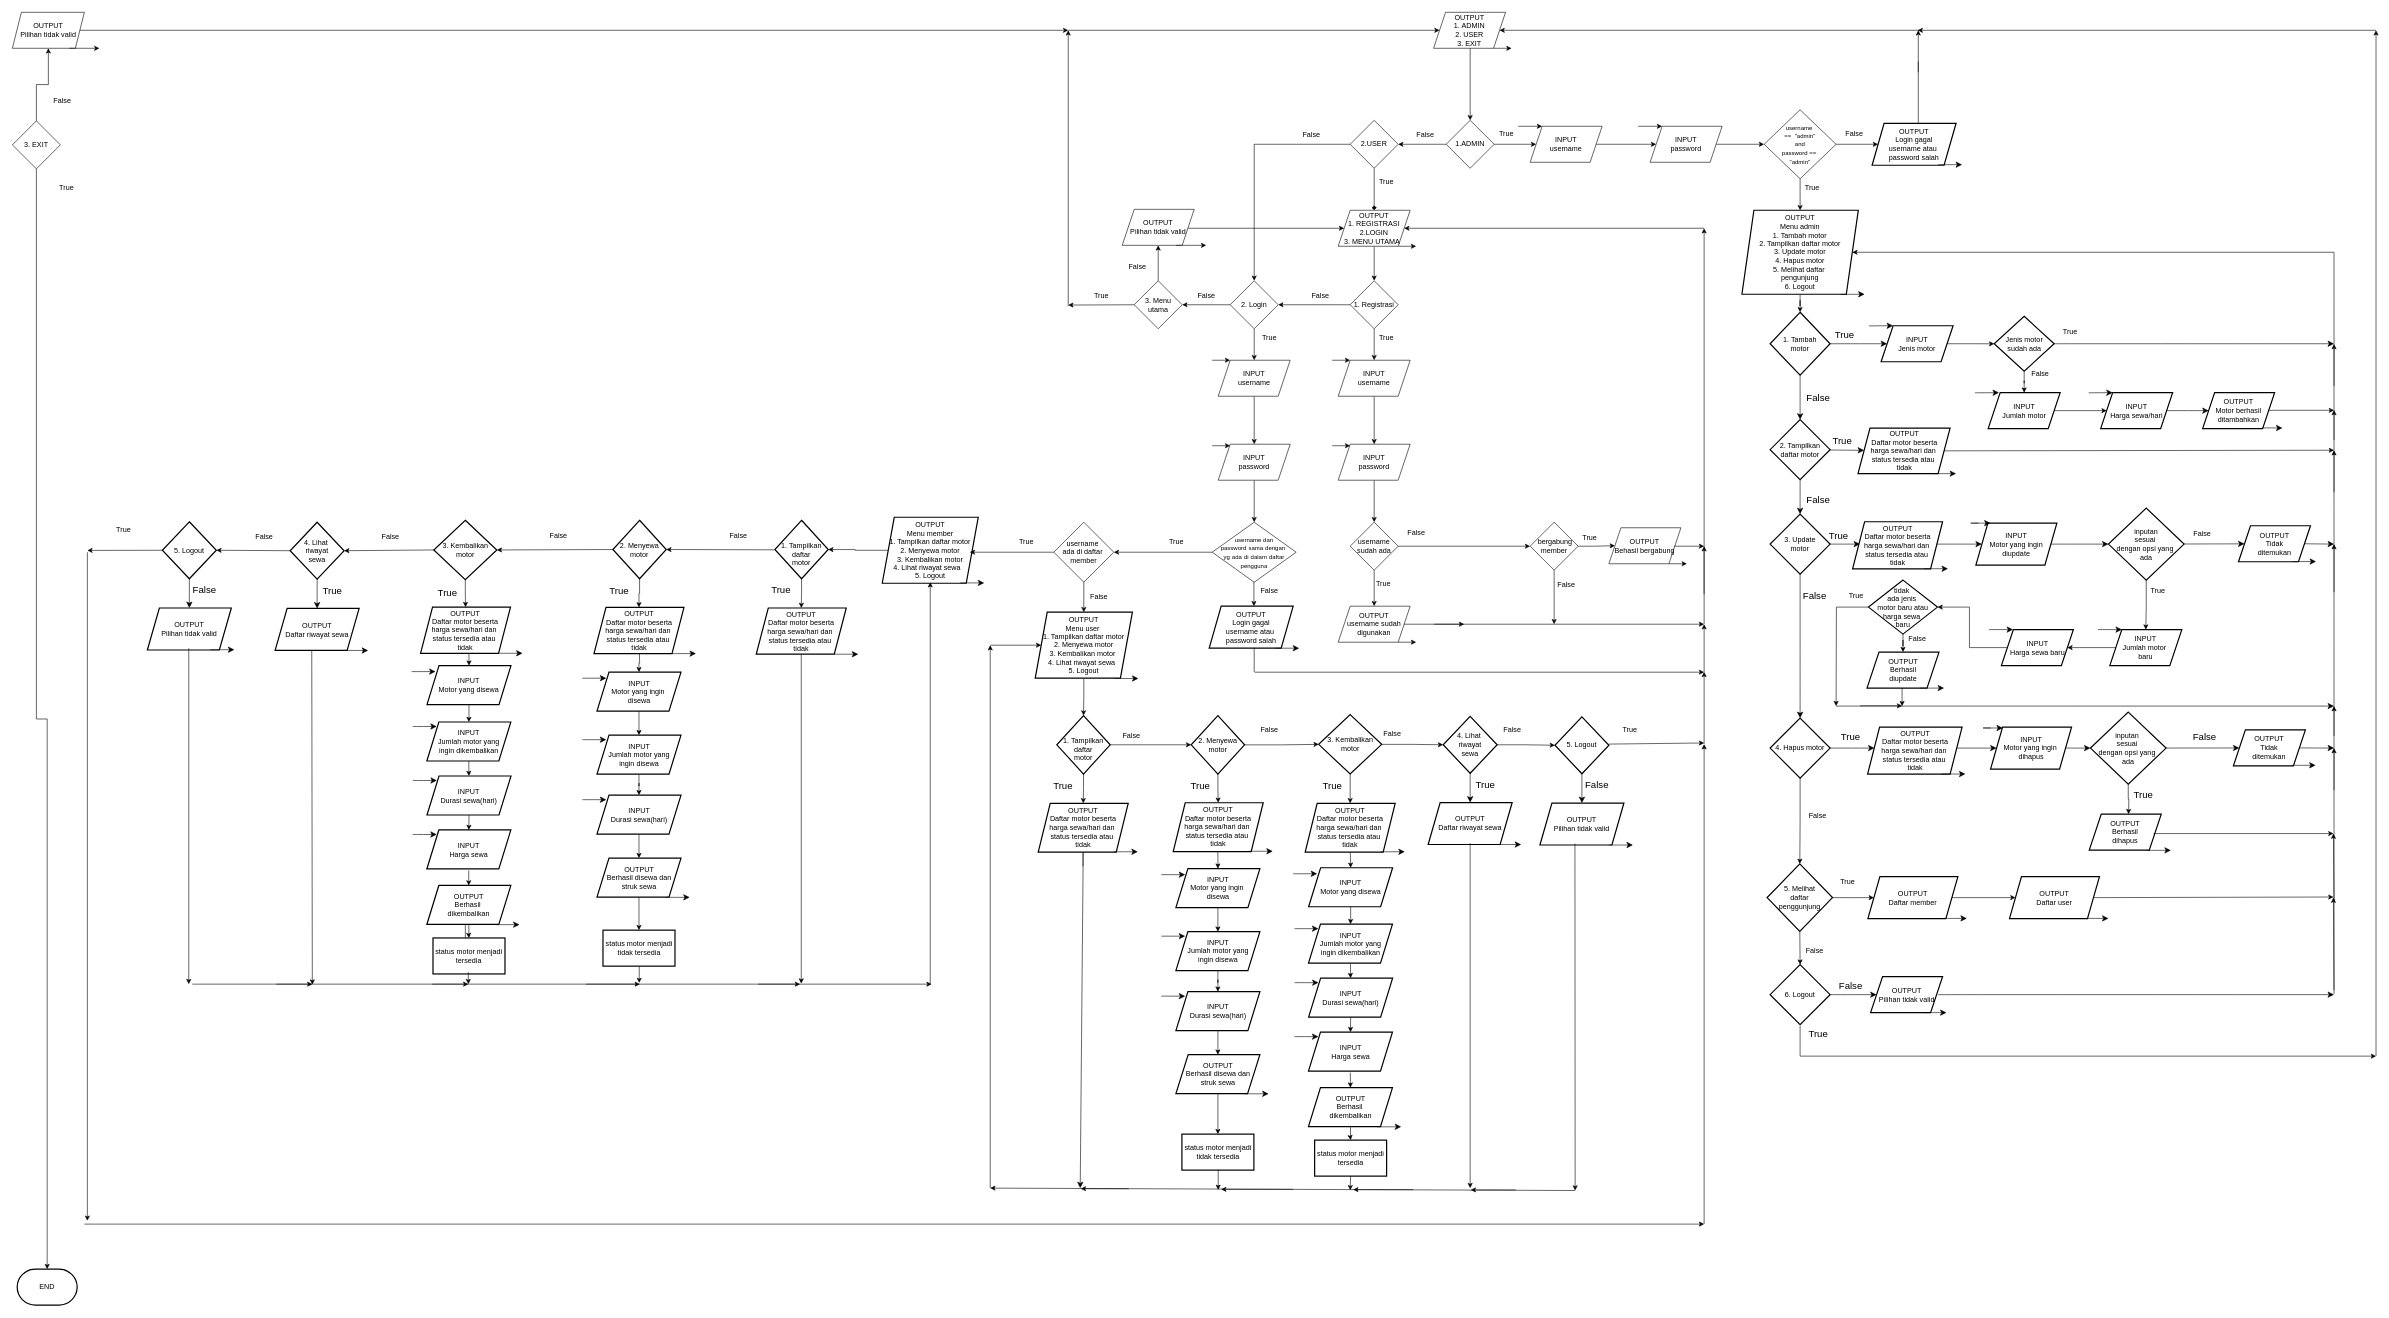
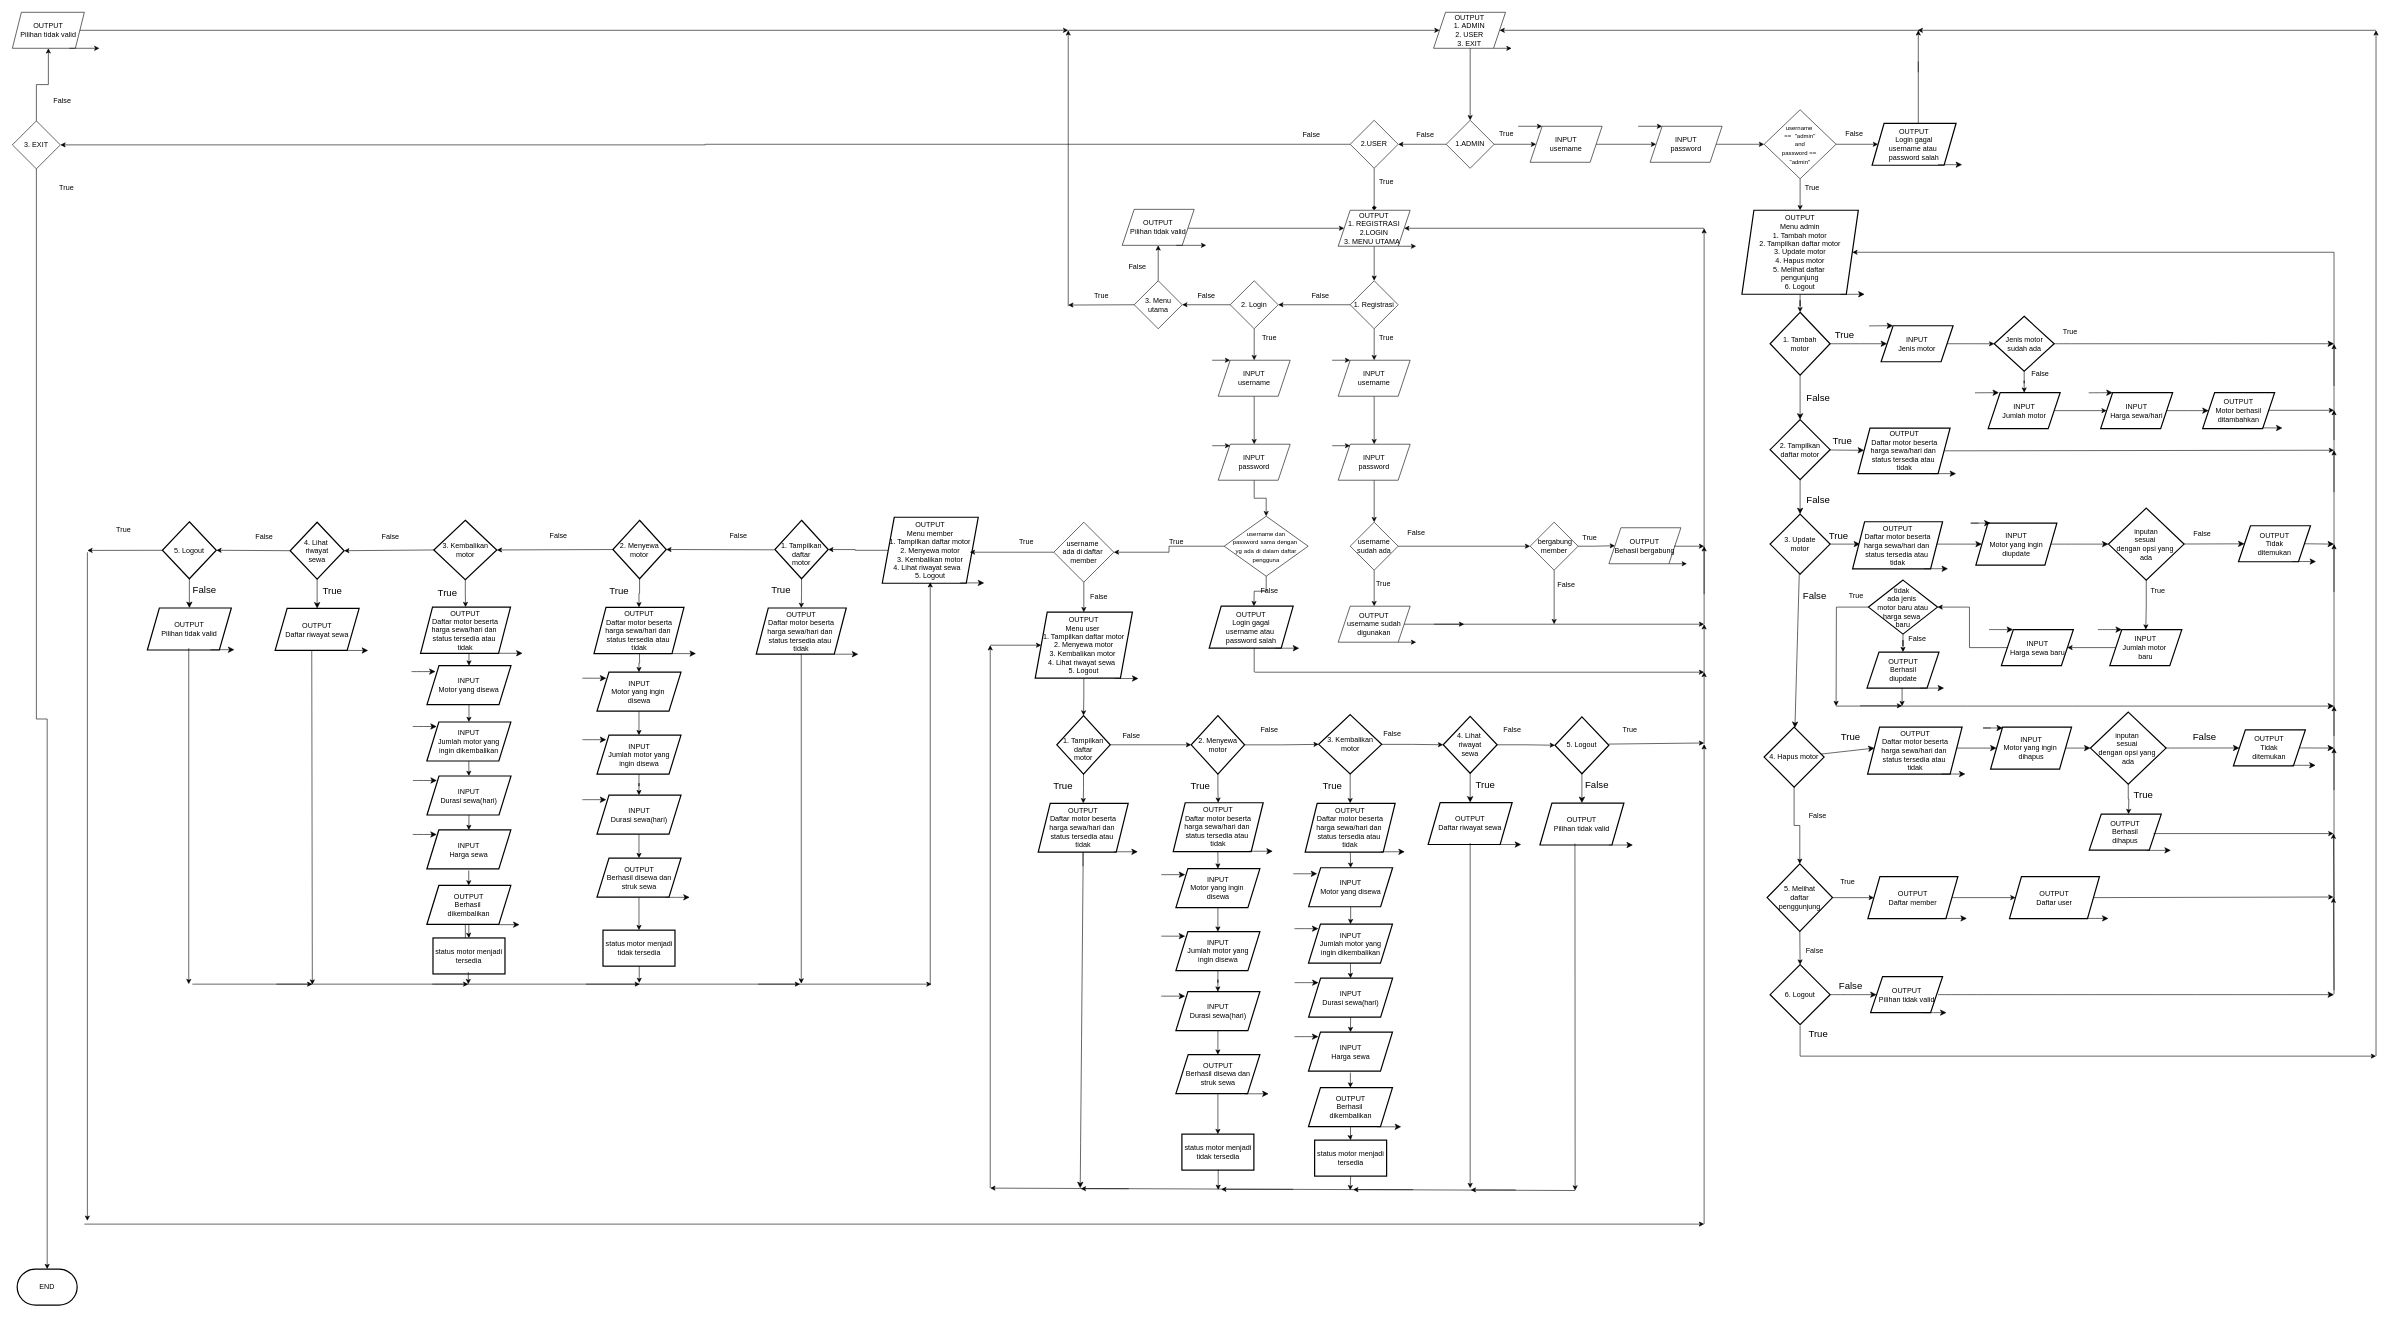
- <mxCell id="20" value="" style="edgeStyle=orthogonalEdgeStyle;rounded=0;orthogonalLoop=1;jettySize=auto;html=1;" parent="1" source="21" target="35" edge="1"><mxGeometry relative="1" as="geometry" /></mxCell>
+ <mxCell id="20" value="" style="edgeStyle=orthogonalEdgeStyle;rounded=0;orthogonalLoop=1;jettySize=auto;html=1;" parent="1" source="21" target="323" edge="1"><mxGeometry relative="1" as="geometry" /></mxCell>
- <mxCell id="64" value="&lt;font style=&quot;font-size: 10px;&quot;&gt;&lt;font style=&quot;&quot;&gt;username&lt;/font&gt; dan&lt;/font&gt;&lt;div&gt;&lt;font style=&quot;font-size: 10px;&quot;&gt;password&lt;/font&gt; &lt;font style=&quot;font-size: 10px;&quot;&gt;sama&lt;/font&gt; &lt;font style=&quot;font-size: 10px;&quot;&gt;dengan&lt;/font&gt;&amp;nbsp;&lt;/div&gt;&lt;div&gt;&lt;font style=&quot;font-size: 10px;&quot;&gt;yg&lt;/font&gt;&amp;nbsp;&lt;span style=&quot;background-color: initial;&quot;&gt;&lt;font style=&quot;font-size: 10px;&quot;&gt;ada&lt;/font&gt; &lt;font style=&quot;font-size: 10px;&quot;&gt;di&lt;/font&gt; &lt;font style=&quot;font-size: 10px;&quot;&gt;dalam&lt;/font&gt; &lt;font style=&quot;font-size: 10px;&quot;&gt;daftar&lt;/font&gt; &lt;font style=&quot;font-size: 10px;&quot;&gt;pengguna&lt;/font&gt;&lt;/span&gt;&lt;/div&gt;" style="rhombus;whiteSpace=wrap;html=1;" parent="1" vertex="1"><mxGeometry x="2020" y="870" width="140" height="100" as="geometry" /></mxCell>
+ <mxCell id="64" value="&lt;font style=&quot;font-size: 10px;&quot;&gt;&lt;font style=&quot;&quot;&gt;username&lt;/font&gt; dan&lt;/font&gt;&lt;div&gt;&lt;font style=&quot;font-size: 10px;&quot;&gt;password&lt;/font&gt; &lt;font style=&quot;font-size: 10px;&quot;&gt;sama&lt;/font&gt; &lt;font style=&quot;font-size: 10px;&quot;&gt;dengan&lt;/font&gt;&amp;nbsp;&lt;/div&gt;&lt;div&gt;&lt;font style=&quot;font-size: 10px;&quot;&gt;yg&lt;/font&gt;&amp;nbsp;&lt;span style=&quot;background-color: initial;&quot;&gt;&lt;font style=&quot;font-size: 10px;&quot;&gt;ada&lt;/font&gt; &lt;font style=&quot;font-size: 10px;&quot;&gt;di&lt;/font&gt; &lt;font style=&quot;font-size: 10px;&quot;&gt;dalam&lt;/font&gt; &lt;font style=&quot;font-size: 10px;&quot;&gt;daftar&lt;/font&gt; &lt;font style=&quot;font-size: 10px;&quot;&gt;pengguna&lt;/font&gt;&lt;/span&gt;&lt;/div&gt;" style="rhombus;whiteSpace=wrap;html=1;" parent="1" vertex="1"><mxGeometry x="2040" y="860" width="140" height="100" as="geometry" /></mxCell>
- <mxCell id="228" value="4. Hapus motor" style="rhombus;whiteSpace=wrap;html=1;strokeWidth=2;" parent="1" vertex="1"><mxGeometry x="2950" y="1196.5" width="100" height="100" as="geometry" /></mxCell>
+ <mxCell id="228" value="4. Hapus motor" style="rhombus;whiteSpace=wrap;html=1;strokeWidth=2;" parent="1" vertex="1"><mxGeometry x="2940" y="1211.5" width="100" height="100" as="geometry" /></mxCell>
